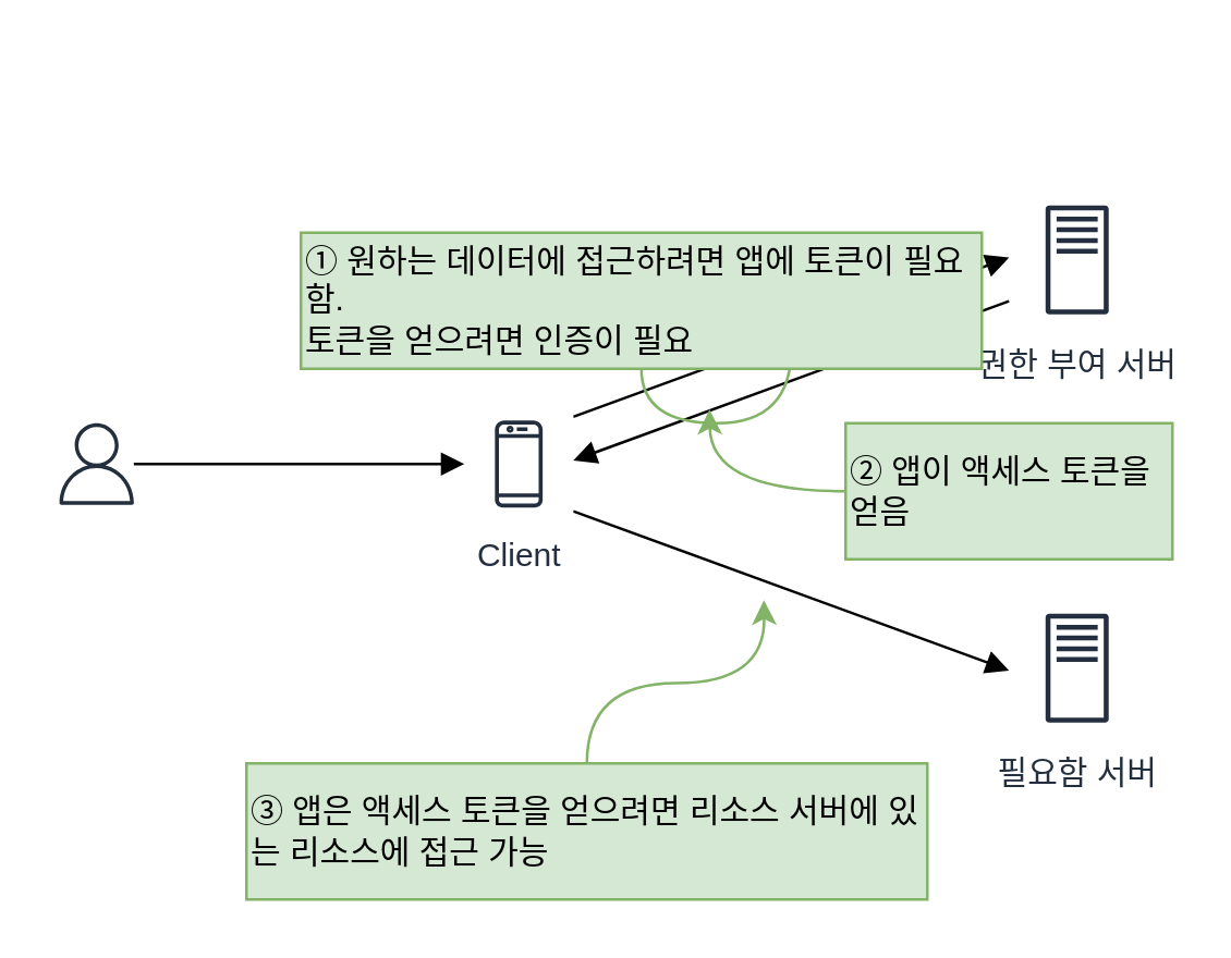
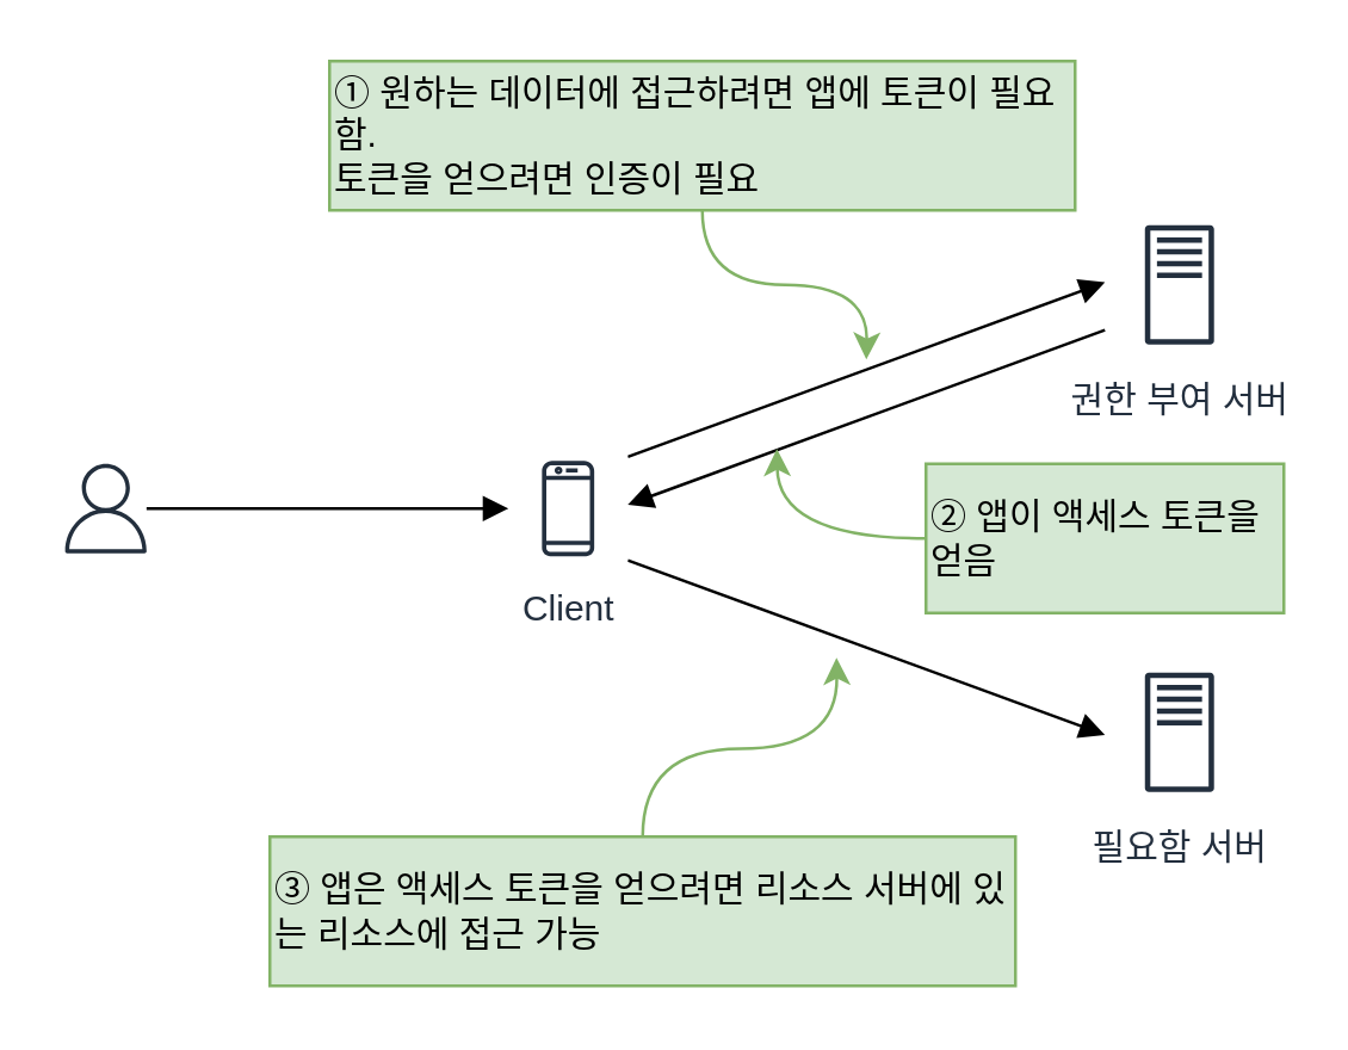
- <mxCell id="11" value="① 원하는 데이터에 접근하려면 앱에 토큰이 필요함.&lt;br&gt;토큰을 얻으려면 인증이 필요" style="text;html=1;strokeColor=#82b366;fillColor=#d5e8d4;align=left;verticalAlign=middle;whiteSpace=wrap;rounded=0;" vertex="1" parent="1"><mxGeometry x="110" y="85" width="250" height="50" as="geometry" /></mxCell>
+ <mxCell id="11" value="① 원하는 데이터에 접근하려면 앱에 토큰이 필요함.&lt;br&gt;토큰을 얻으려면 인증이 필요" style="text;html=1;strokeColor=#82b366;fillColor=#d5e8d4;align=left;verticalAlign=middle;whiteSpace=wrap;rounded=0;" vertex="1" parent="1"><mxGeometry x="110" y="20" width="250" height="50" as="geometry" /></mxCell>
